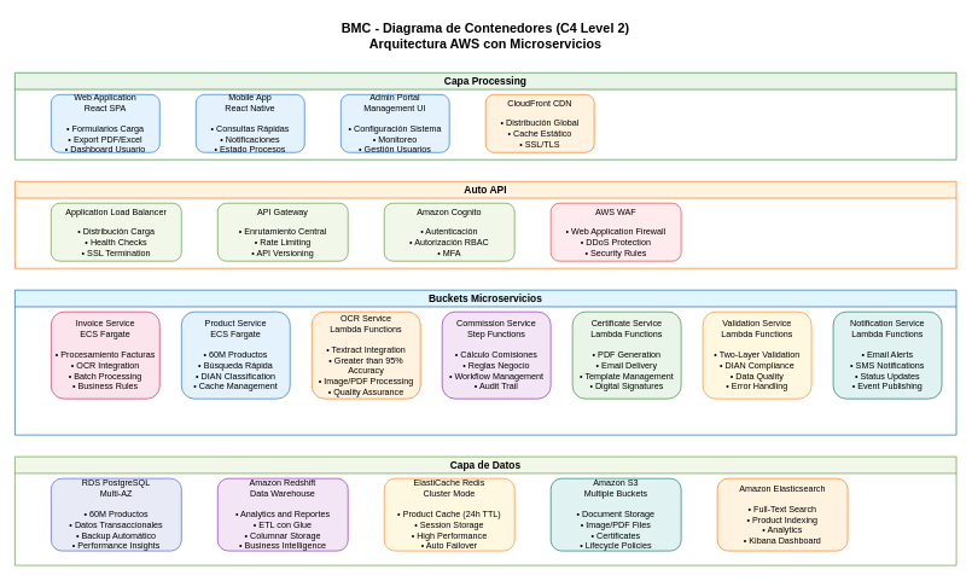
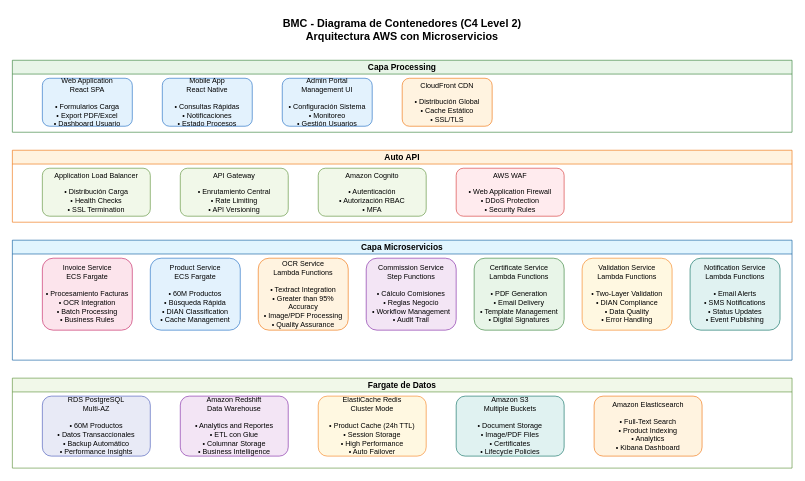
- <mxCell id="12" value="Buckets Microservicios" style="swimlane;whiteSpace=wrap;html=1;fillColor=#e1f5fe;strokeColor=#01579b;fontSize=14;fontStyle=1;" vertex="1" parent="1"><mxGeometry x="20" y="400" width="1300" height="200" as="geometry" /></mxCell>
+ <mxCell id="12" value="Capa Microservicios" style="swimlane;whiteSpace=wrap;html=1;fillColor=#e1f5fe;strokeColor=#01579b;fontSize=14;fontStyle=1;" vertex="1" parent="1"><mxGeometry x="20" y="400" width="1300" height="200" as="geometry" /></mxCell>
- <mxCell id="20" value="Capa de Datos" style="swimlane;whiteSpace=wrap;html=1;fillColor=#f1f8e9;strokeColor=#558b2f;fontSize=14;fontStyle=1;" vertex="1" parent="1"><mxGeometry x="20" y="630" width="1300" height="150" as="geometry" /></mxCell>
+ <mxCell id="20" value="Fargate de Datos" style="swimlane;whiteSpace=wrap;html=1;fillColor=#f1f8e9;strokeColor=#558b2f;fontSize=14;fontStyle=1;" vertex="1" parent="1"><mxGeometry x="20" y="630" width="1300" height="150" as="geometry" /></mxCell>
